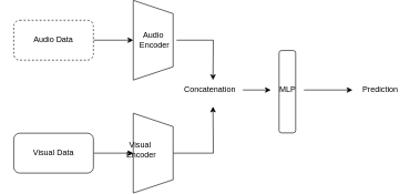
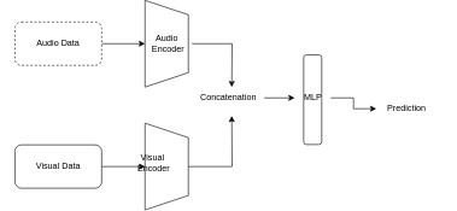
- <mxCell id="17" value="&amp;nbsp;Prediction" style="text;html=1;align=center;verticalAlign=middle;resizable=0;points=[];autosize=1;strokeColor=none;fillColor=none;" vertex="1" parent="1"><mxGeometry x="530" y="110" width="80" height="30" as="geometry" /></mxCell>
+ <mxCell id="17" value="&amp;nbsp;Prediction" style="text;html=1;align=center;verticalAlign=middle;resizable=0;points=[];autosize=1;strokeColor=none;fillColor=none;" vertex="1" parent="1"><mxGeometry x="520" y="125" width="80" height="30" as="geometry" /></mxCell>
